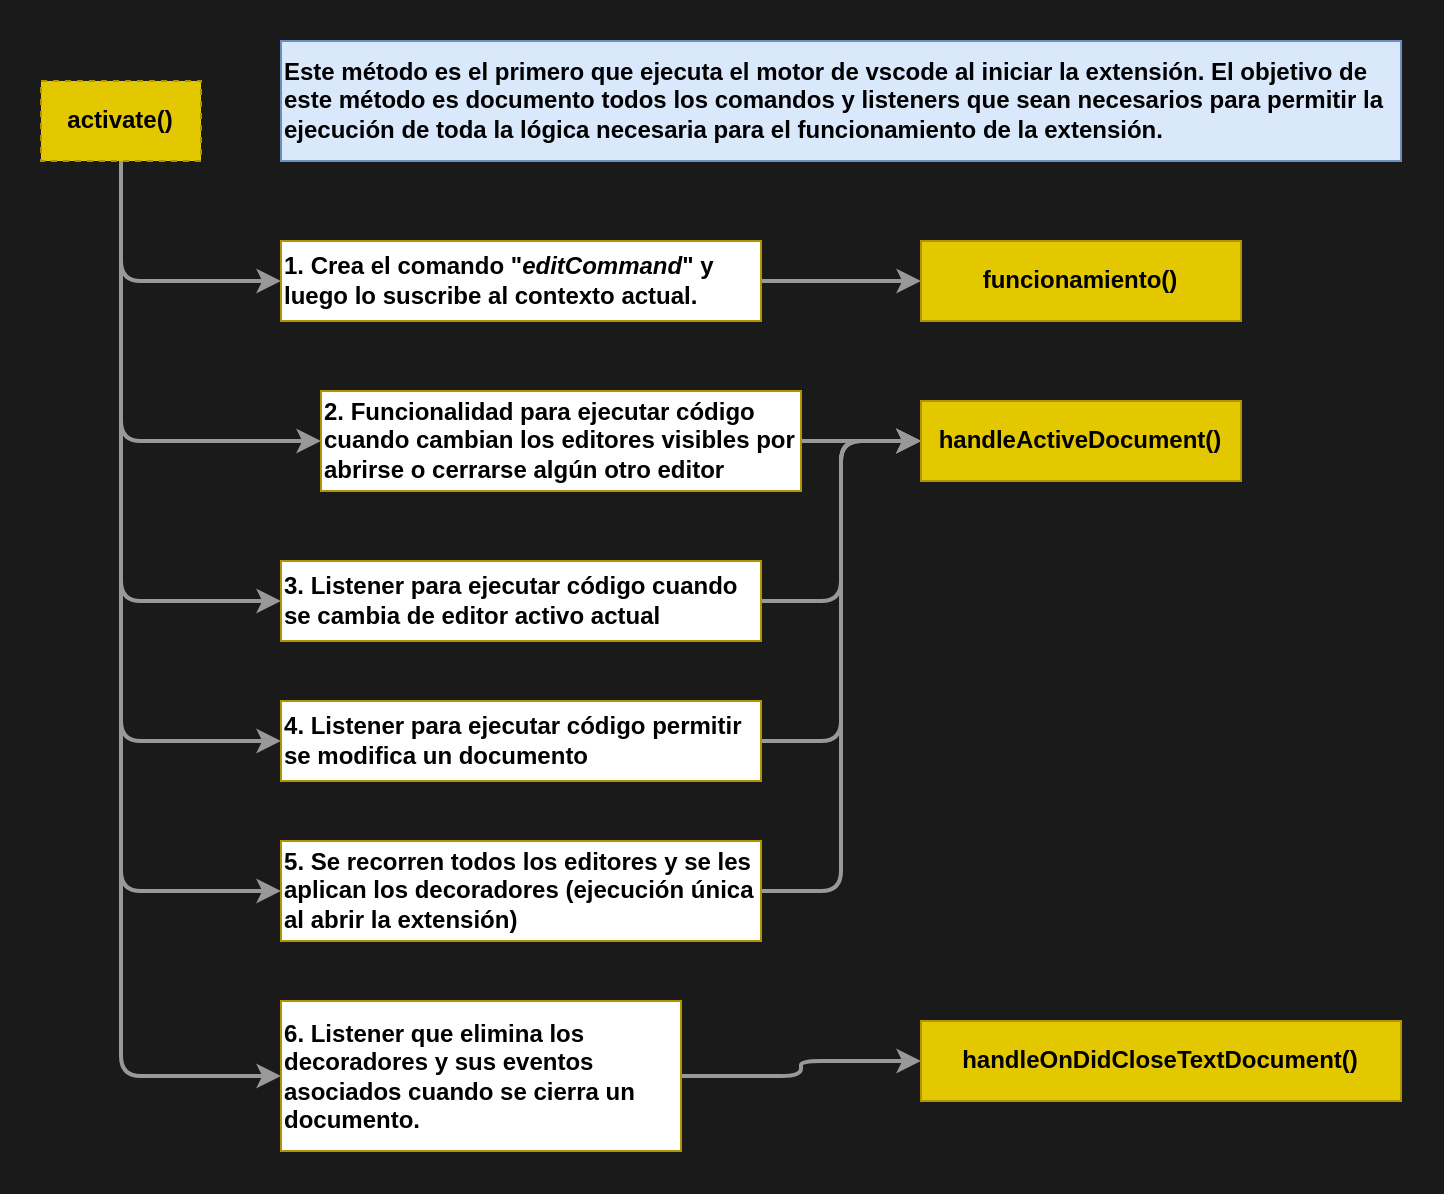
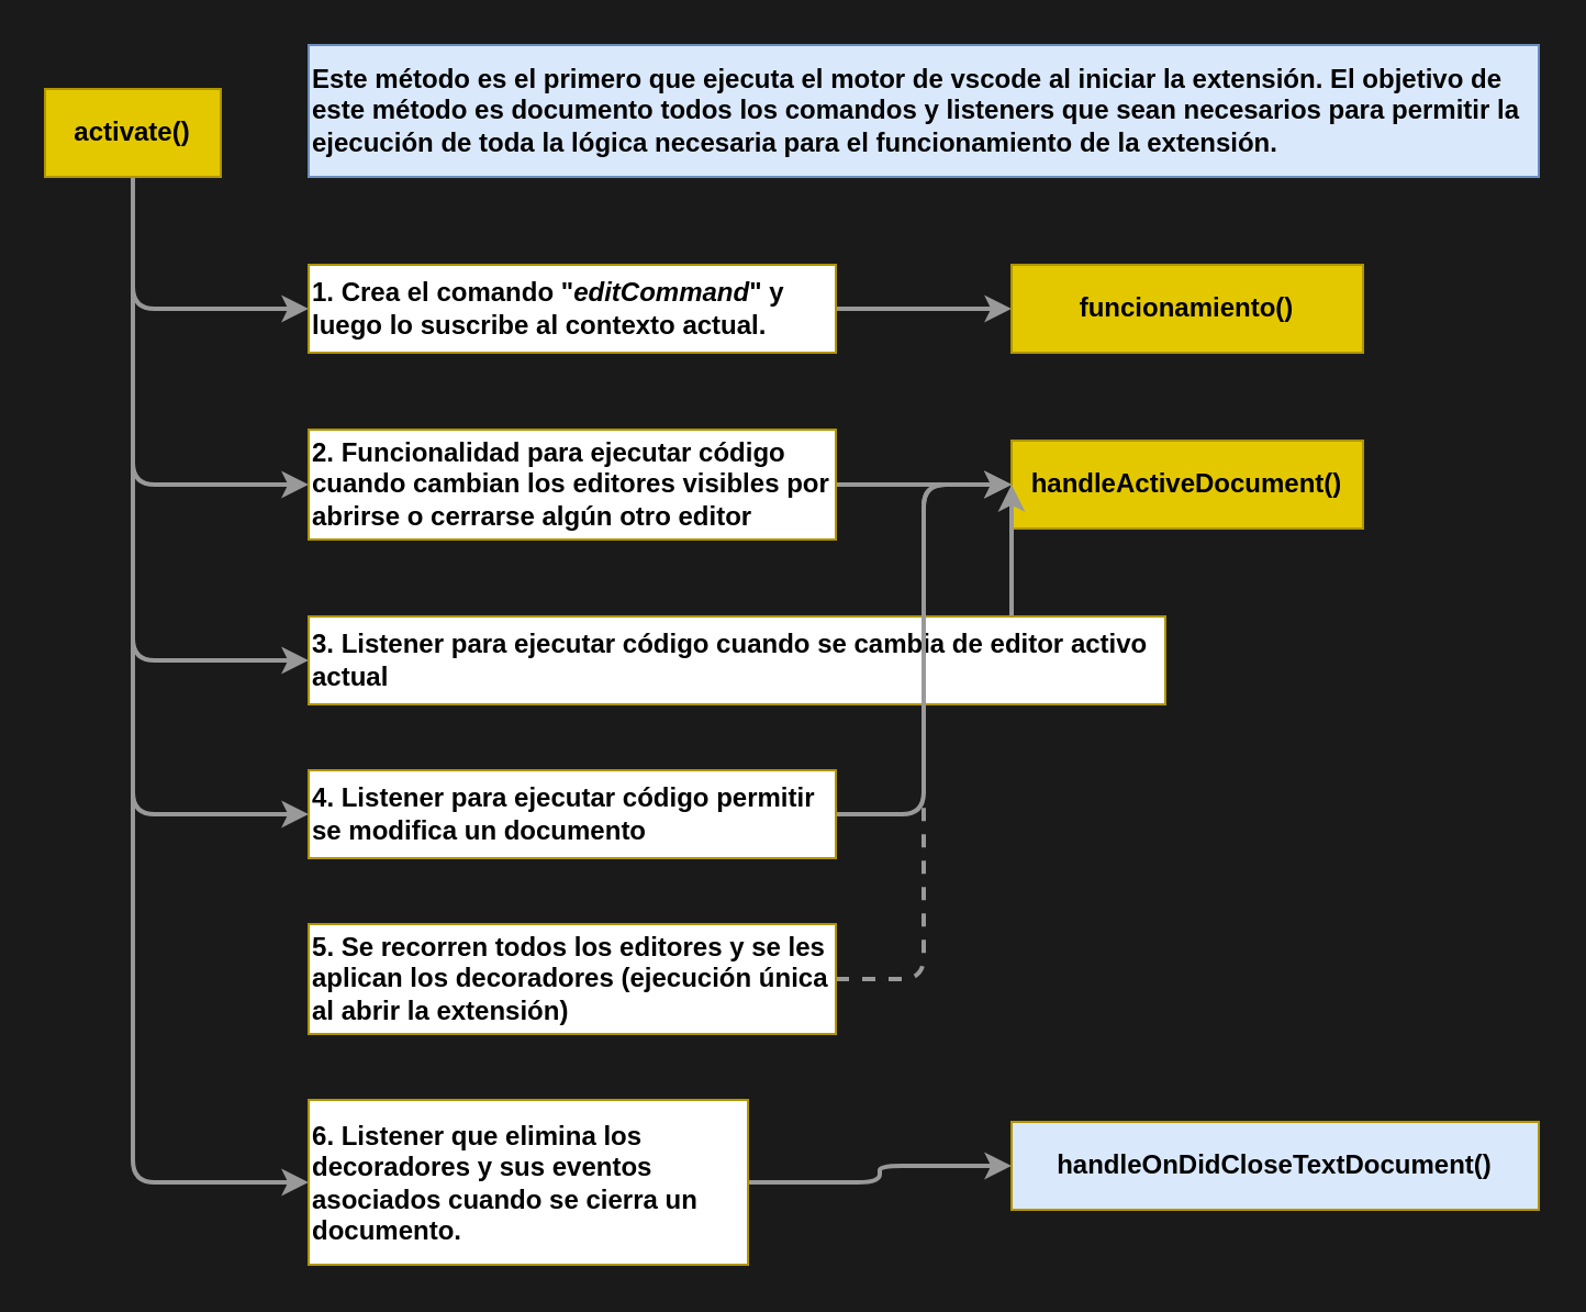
- <mxCell id="8" value="&lt;b&gt;activate()&lt;/b&gt;" style="rounded=0;whiteSpace=wrap;html=1;fillColor=#e3c800;strokeColor=#B09500;fontColor=#000000;dashed=1;" parent="1" vertex="1"><mxGeometry x="20" y="40" width="80" height="40" as="geometry" /></mxCell>
+ <mxCell id="8" value="&lt;b&gt;activate()&lt;/b&gt;" style="rounded=0;whiteSpace=wrap;html=1;fillColor=#e3c800;strokeColor=#B09500;fontColor=#000000;" parent="1" vertex="1"><mxGeometry x="20" y="40" width="80" height="40" as="geometry" /></mxCell>
- <mxCell id="12" value="&lt;b&gt;2. Funcionalidad para ejecutar código cuando cambian los editores visibles por abrirse o cerrarse algún otro editor&lt;/b&gt;" style="rounded=0;whiteSpace=wrap;html=1;fillColor=default;strokeColor=#B09500;fontColor=#000000;align=left;shadow=0;" parent="1" vertex="1"><mxGeometry x="160" y="195" width="240" height="50" as="geometry" /></mxCell>
+ <mxCell id="12" value="&lt;b&gt;2. Funcionalidad para ejecutar código cuando cambian los editores visibles por abrirse o cerrarse algún otro editor&lt;/b&gt;" style="rounded=0;whiteSpace=wrap;html=1;fillColor=default;strokeColor=#B09500;fontColor=#000000;align=left;shadow=0;" parent="1" vertex="1"><mxGeometry x="140" y="195" width="240" height="50" as="geometry" /></mxCell>
- <mxCell id="16" value="&lt;b&gt;3. Listener para ejecutar código cuando se cambia de editor activo actual&lt;/b&gt;" style="rounded=0;whiteSpace=wrap;html=1;fillColor=default;strokeColor=#B09500;fontColor=#000000;align=left;shadow=0;" parent="1" vertex="1"><mxGeometry x="140" y="280" width="240" height="40" as="geometry" /></mxCell>
+ <mxCell id="16" value="&lt;b&gt;3. Listener para ejecutar código cuando se cambia de editor activo actual&lt;/b&gt;" style="rounded=0;whiteSpace=wrap;html=1;fillColor=default;strokeColor=#B09500;fontColor=#000000;align=left;shadow=0;" parent="1" vertex="1"><mxGeometry x="140" y="280" width="390" height="40" as="geometry" /></mxCell>
- <mxCell id="19" style="edgeStyle=elbowEdgeStyle;html=1;entryX=0;entryY=0.5;entryDx=0;entryDy=0;rounded=1;strokeColor=#999999;strokeWidth=2;align=center;verticalAlign=middle;fontFamily=Helvetica;fontSize=11;fontColor=default;labelBackgroundColor=default;endArrow=classic;" parent="1" source="20" target="14" edge="1"><mxGeometry relative="1" as="geometry" /></mxCell>
+ <mxCell id="19" style="edgeStyle=elbowEdgeStyle;html=1;entryX=0;entryY=0.5;entryDx=0;entryDy=0;rounded=1;strokeColor=#999999;strokeWidth=2;align=center;verticalAlign=middle;fontFamily=Helvetica;fontSize=11;fontColor=default;labelBackgroundColor=default;endArrow=classic;dashed=1;" parent="1" source="20" target="14" edge="1"><mxGeometry relative="1" as="geometry" /></mxCell>
- <mxCell id="6" style="edgeStyle=elbowEdgeStyle;html=1;entryX=0;entryY=0.5;entryDx=0;entryDy=0;rounded=1;strokeColor=#999999;strokeWidth=2;align=center;verticalAlign=middle;fontFamily=Helvetica;fontSize=11;fontColor=default;labelBackgroundColor=default;endArrow=classic;" parent="1" source="8" target="20" edge="1"><mxGeometry relative="1" as="geometry"><Array as="points"><mxPoint x="60" y="250" /></Array></mxGeometry></mxCell>
- <mxCell id="23" value="&lt;b&gt;handleOnDidCloseTextDocument()&lt;/b&gt;" style="rounded=0;whiteSpace=wrap;html=1;fillColor=#e3c800;strokeColor=#B09500;fontColor=#000000;" parent="1" vertex="1"><mxGeometry x="460" y="510" width="240" height="40" as="geometry" /></mxCell>
+ <mxCell id="23" value="&lt;b&gt;handleOnDidCloseTextDocument()&lt;/b&gt;" style="rounded=0;whiteSpace=wrap;html=1;fillColor=#dae8fc;strokeColor=#B09500;fontColor=#000000;" parent="1" vertex="1"><mxGeometry x="460" y="510" width="240" height="40" as="geometry" /></mxCell>
